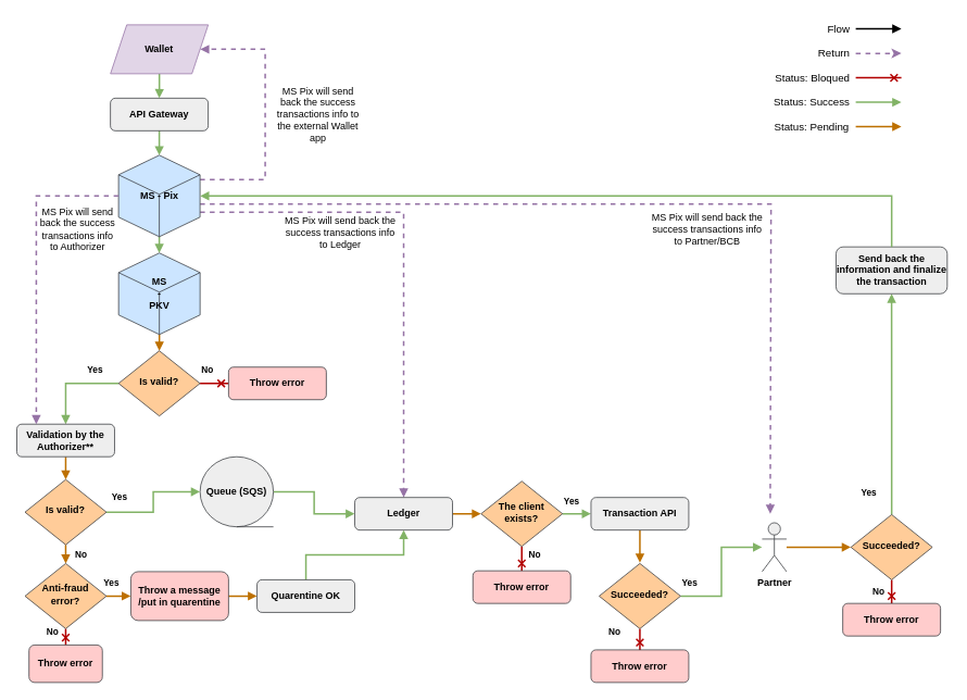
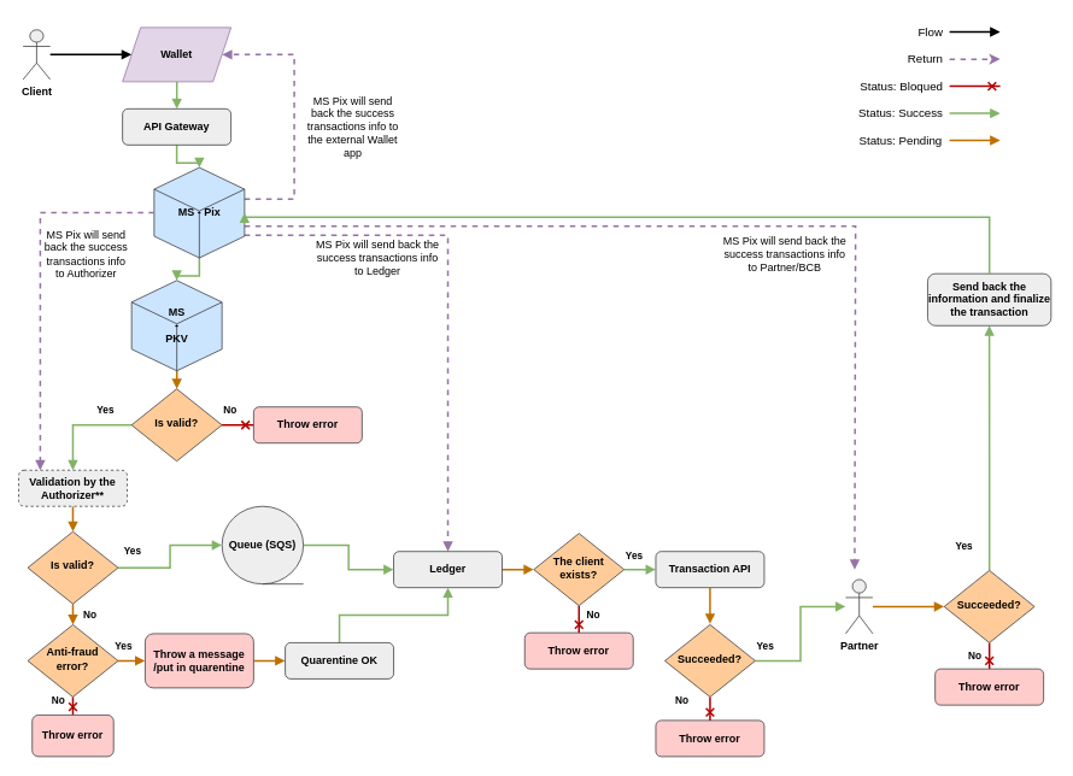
+ <mxCell id="5" value="Client" style="shape=umlActor;verticalLabelPosition=bottom;verticalAlign=top;html=1;outlineConnect=0;fillColor=#eeeeee;strokeColor=#36393d;fontStyle=1" vertex="1" parent="1"><mxGeometry x="25" y="32.5" width="30" height="55" as="geometry" /></mxCell>
+ <mxCell id="4" value="" style="edgeStyle=orthogonalEdgeStyle;rounded=0;orthogonalLoop=1;jettySize=auto;html=1;strokeWidth=2;endArrow=block;endFill=1;" edge="1" parent="1" source="5" target="25"><mxGeometry relative="1" as="geometry" /></mxCell>
- <mxCell id="11" value="MS - Pix" style="html=1;shape=mxgraph.basic.isocube;isoAngle=15;fillColor=#cce5ff;strokeColor=#36393d;fontStyle=1" vertex="1" parent="1"><mxGeometry x="145" y="190" width="100" height="100" as="geometry" /></mxCell>
+ <mxCell id="11" value="MS - Pix" style="html=1;shape=mxgraph.basic.isocube;isoAngle=15;fillColor=#cce5ff;strokeColor=#36393d;fontStyle=1" vertex="1" parent="1"><mxGeometry x="170" y="185" width="100" height="100" as="geometry" /></mxCell>
- <mxCell id="46" value="&lt;div&gt;Validation by the Authorizer**&lt;/div&gt;" style="rounded=1;whiteSpace=wrap;html=1;fontSize=12;glass=0;strokeWidth=1;shadow=0;fillColor=#eeeeee;strokeColor=#36393d;fontStyle=1" vertex="1" parent="1"><mxGeometry x="20.12" y="520" width="120" height="40" as="geometry" /></mxCell>
+ <mxCell id="46" value="&lt;div&gt;Validation by the Authorizer**&lt;/div&gt;" style="rounded=1;whiteSpace=wrap;html=1;fontSize=12;glass=0;strokeWidth=1;shadow=0;fillColor=#eeeeee;strokeColor=#36393d;fontStyle=1;dashed=1;" vertex="1" parent="1"><mxGeometry x="20.12" y="520" width="120" height="40" as="geometry" /></mxCell>
